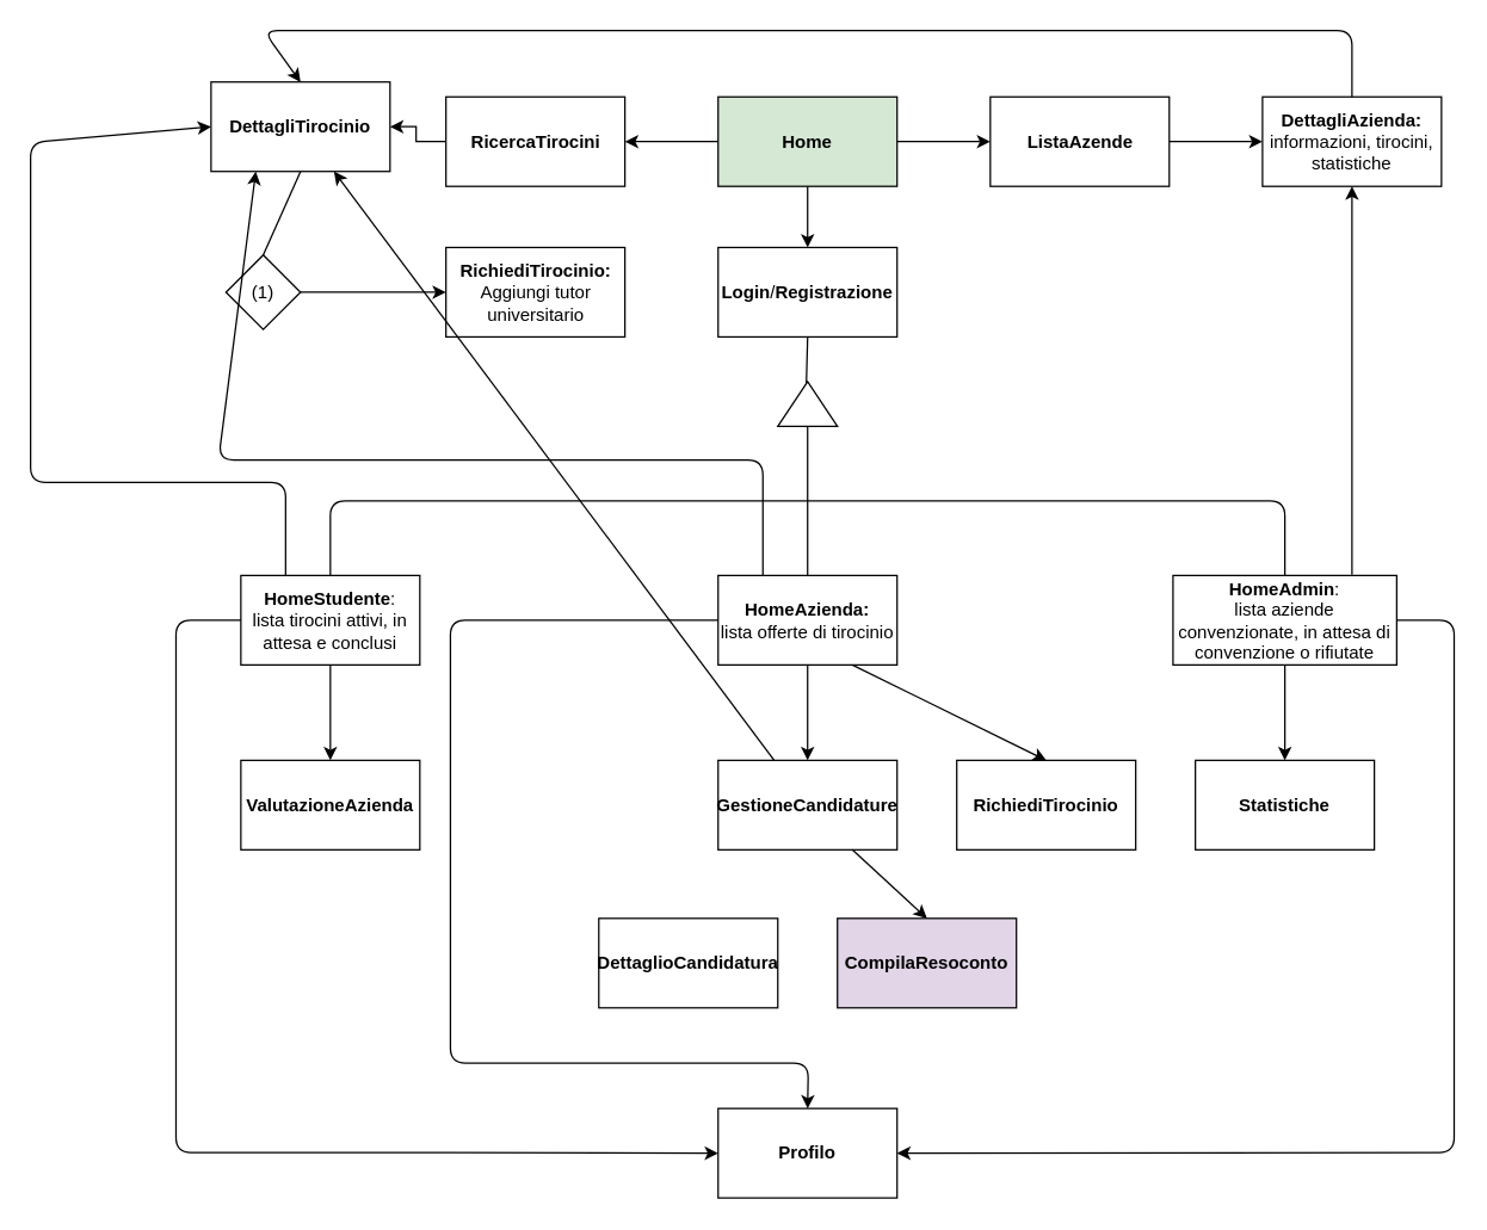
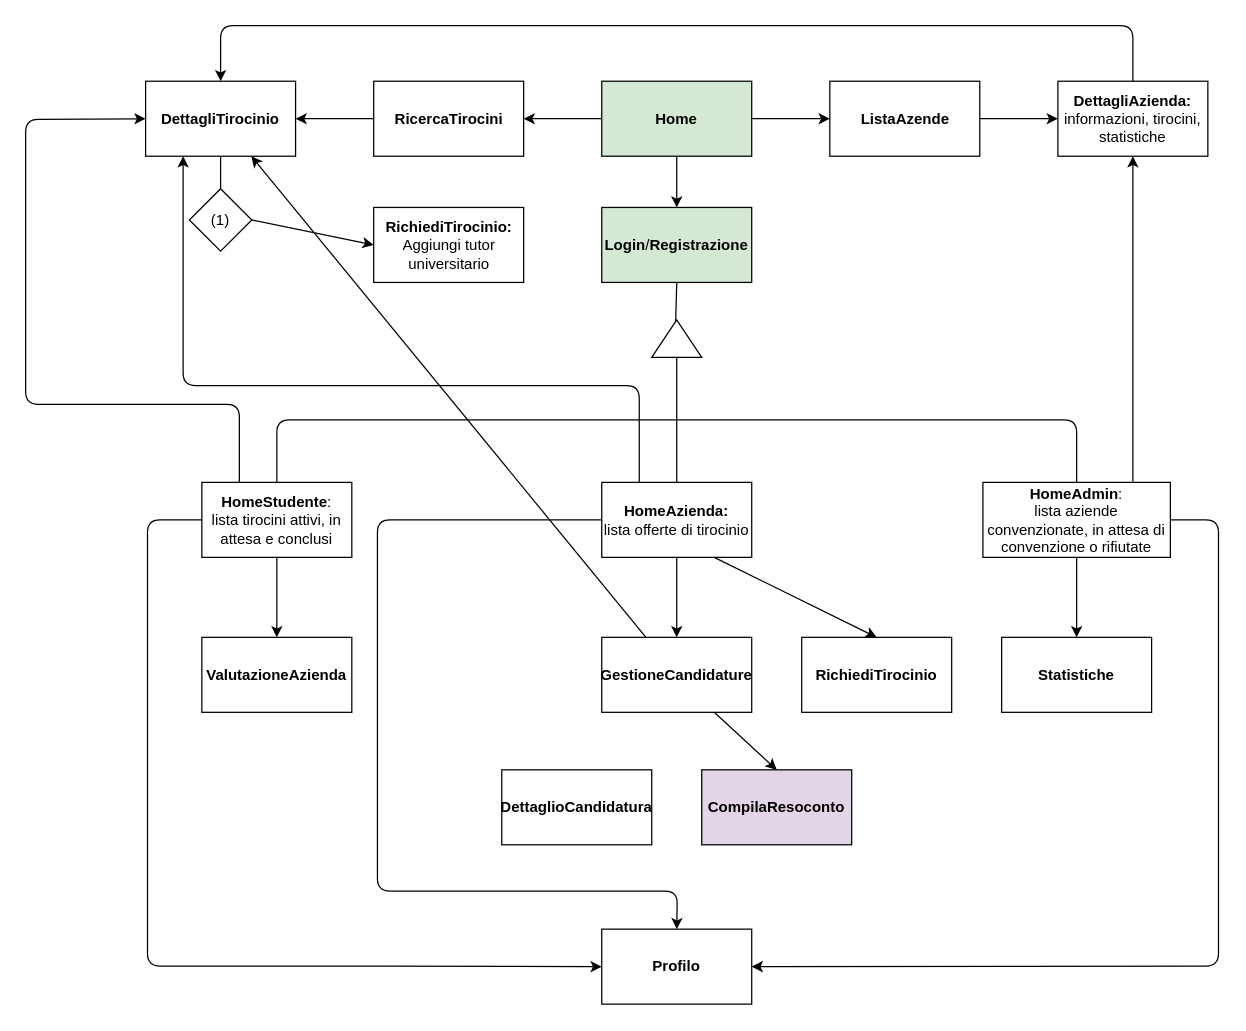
- <mxCell id="26" value="&lt;b&gt;DettagliTirocinio&lt;/b&gt;" style="rounded=0;whiteSpace=wrap;html=1;" parent="1" vertex="1"><mxGeometry x="141" y="54.5" width="120" height="60" as="geometry" /></mxCell>
+ <mxCell id="26" value="&lt;b&gt;DettagliTirocinio&lt;/b&gt;" style="rounded=0;whiteSpace=wrap;html=1;" parent="1" vertex="1"><mxGeometry x="116" y="64.5" width="120" height="60" as="geometry" /></mxCell>
- <mxCell id="21" value="(1)" style="rhombus;whiteSpace=wrap;html=1;" parent="1" vertex="1"><mxGeometry x="151" y="170.5" width="50" height="50" as="geometry" /></mxCell>
+ <mxCell id="21" value="(1)" style="rhombus;whiteSpace=wrap;html=1;" parent="1" vertex="1"><mxGeometry x="151" y="150.5" width="50" height="50" as="geometry" /></mxCell>
- <mxCell id="10" value="&lt;b&gt;Login&lt;/b&gt;/&lt;b&gt;Registrazione&lt;/b&gt;" style="rounded=0;whiteSpace=wrap;html=1;" parent="1" vertex="1"><mxGeometry x="481" y="165.5" width="120" height="60" as="geometry" /></mxCell>
+ <mxCell id="10" value="&lt;b&gt;Login&lt;/b&gt;/&lt;b&gt;Registrazione&lt;/b&gt;" style="rounded=0;whiteSpace=wrap;html=1;fillColor=#d5e8d4;" parent="1" vertex="1"><mxGeometry x="481" y="165.5" width="120" height="60" as="geometry" /></mxCell>
